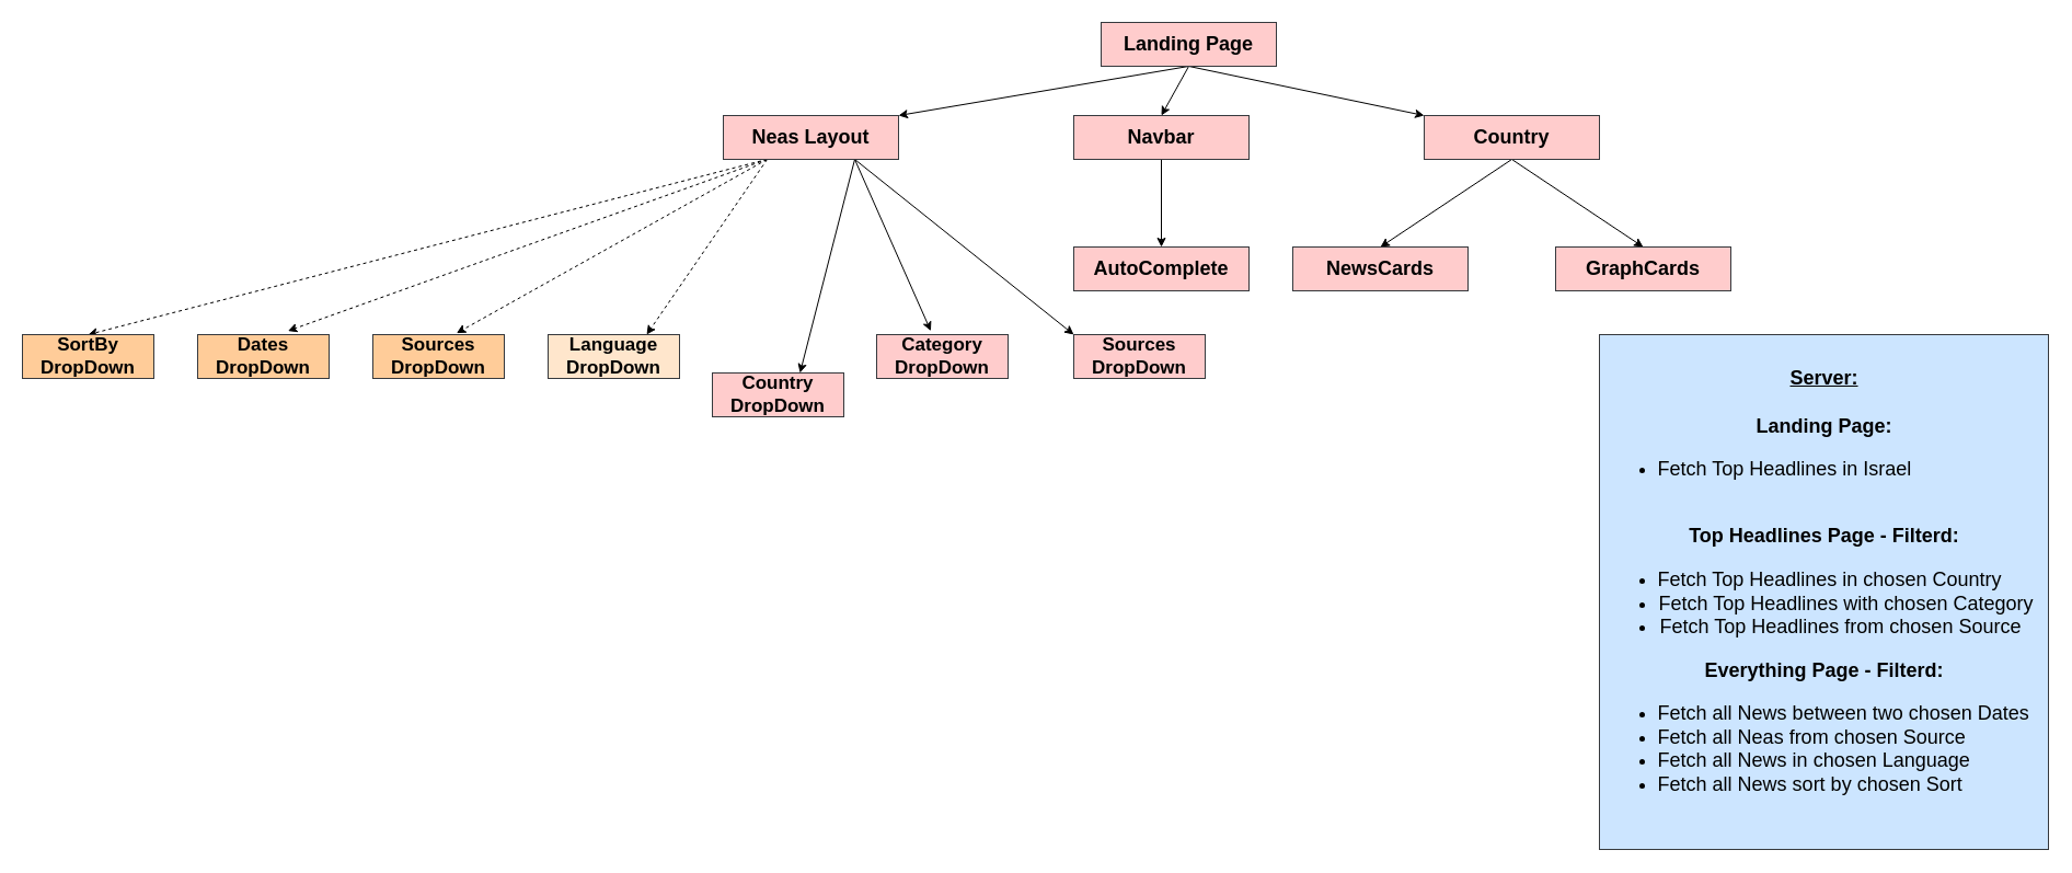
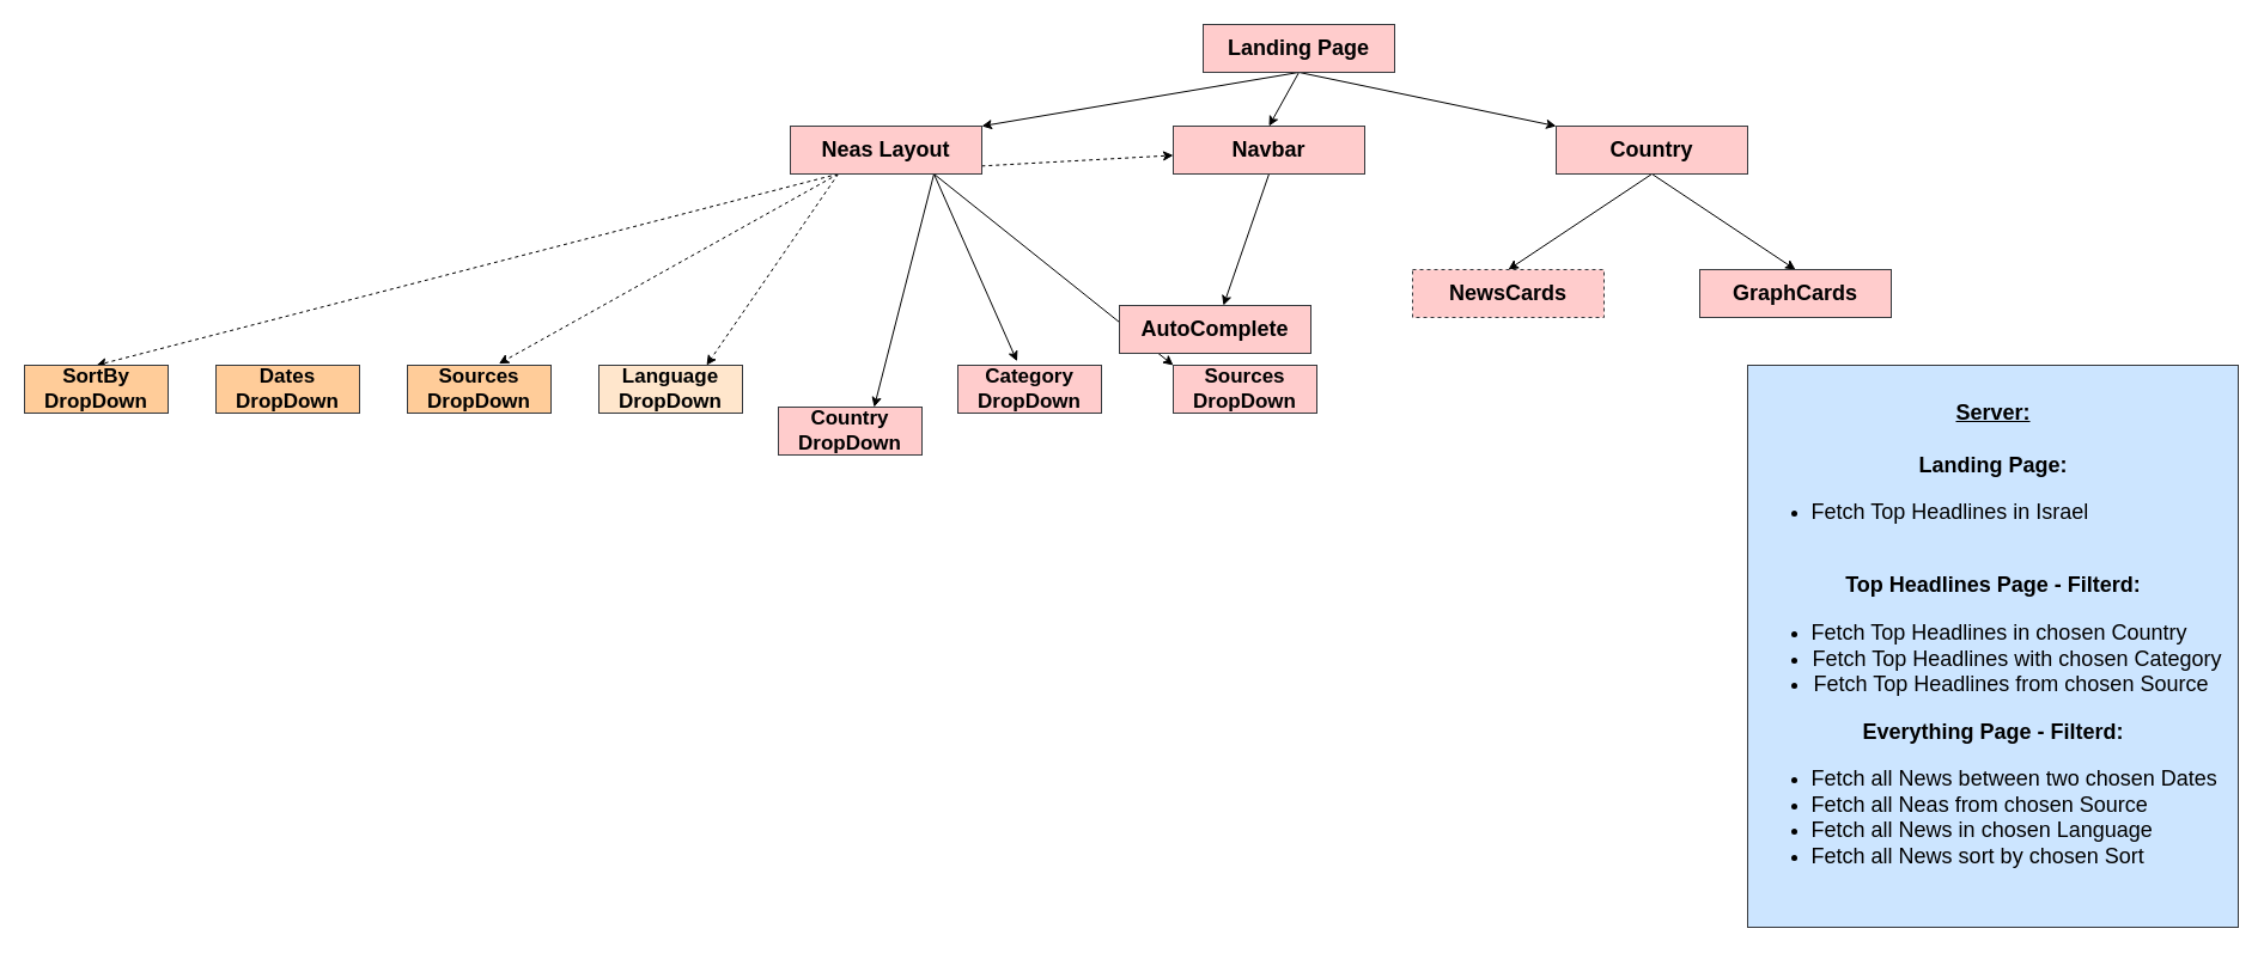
- <mxCell id="13" style="edgeStyle=none;html=1;exitX=0.25;exitY=1;exitDx=0;exitDy=0;entryX=0.687;entryY=-0.084;entryDx=0;entryDy=0;entryPerimeter=0;fontSize=18;fontColor=#000000;dashed=1;" edge="1" parent="1" source="15" target="27"><mxGeometry relative="1" as="geometry" /></mxCell>
+ <mxCell id="13" style="edgeStyle=none;html=1;exitX=0.25;exitY=1;exitDx=0;exitDy=0;fontSize=18;fontColor=#000000;dashed=1;" edge="1" parent="1" source="15" target="7"><mxGeometry relative="1" as="geometry" /></mxCell>
- <mxCell id="21" value="&lt;b&gt;AutoComplete&lt;/b&gt;" style="rounded=0;whiteSpace=wrap;html=1;fillColor=#ffcccc;strokeColor=#36393d;fontSize=18;fontColor=#000000;" vertex="1" parent="1"><mxGeometry x="980" y="225" width="160" height="40" as="geometry" /></mxCell>
+ <mxCell id="21" value="&lt;b&gt;AutoComplete&lt;/b&gt;" style="rounded=0;whiteSpace=wrap;html=1;fillColor=#ffcccc;strokeColor=#36393d;fontSize=18;fontColor=#000000;" vertex="1" parent="1"><mxGeometry x="935" y="255" width="160" height="40" as="geometry" /></mxCell>
- <mxCell id="20" value="&lt;b&gt;NewsCards&lt;br&gt;&lt;/b&gt;" style="rounded=0;whiteSpace=wrap;html=1;fillColor=#ffcccc;strokeColor=#36393d;fontSize=18;fontColor=#000000;" vertex="1" parent="1"><mxGeometry x="1180" y="225" width="160" height="40" as="geometry" /></mxCell>
+ <mxCell id="20" value="&lt;b&gt;NewsCards&lt;br&gt;&lt;/b&gt;" style="rounded=0;whiteSpace=wrap;html=1;fillColor=#ffcccc;strokeColor=#36393d;fontSize=18;fontColor=#000000;dashed=1;" vertex="1" parent="1"><mxGeometry x="1180" y="225" width="160" height="40" as="geometry" /></mxCell>
